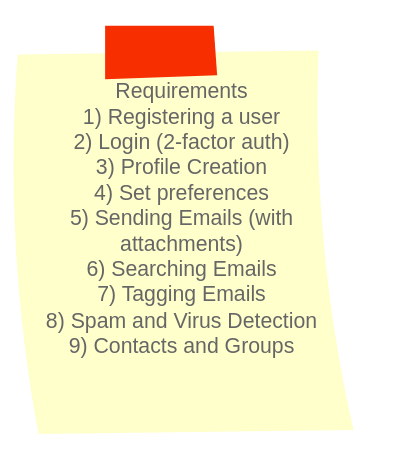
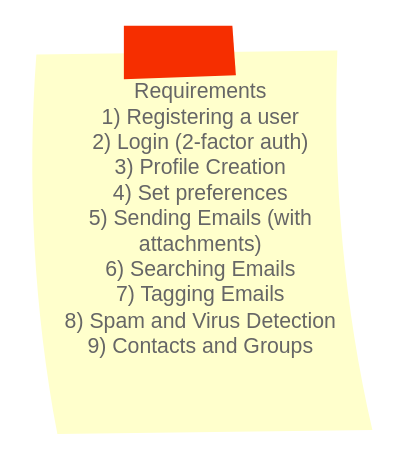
- <mxCell id="2" value="Requirements&lt;br&gt;&lt;div&gt;1) Registering a user&lt;/div&gt;&lt;div&gt;2) Login (2-factor auth)&lt;/div&gt;&lt;div&gt;3) Profile Creation&lt;/div&gt;&lt;div&gt;4) Set preferences&lt;/div&gt;&lt;div&gt;5) Sending Emails (with&lt;/div&gt;&lt;div&gt;attachments)&lt;/div&gt;&lt;div&gt;6) Searching Emails&lt;/div&gt;&lt;div&gt;7) Tagging Emails&lt;/div&gt;&lt;div&gt;8) Spam and Virus Detection&lt;/div&gt;&lt;div&gt;9) Contacts and Groups&lt;/div&gt;&lt;div&gt;&lt;br&gt;&lt;/div&gt;" style="strokeWidth=1;shadow=0;dashed=0;align=center;html=1;shape=mxgraph.mockup.text.stickyNote2;fontColor=#666666;mainText=;fontSize=17;whiteSpace=wrap;fillColor=#ffffcc;strokeColor=#F62E00;" vertex="1" parent="1"><mxGeometry x="5" y="20" width="280" height="330" as="geometry" /></mxCell>
+ <mxCell id="2" value="Requirements&lt;br&gt;&lt;div&gt;1) Registering a user&lt;/div&gt;&lt;div&gt;2) Login (2-factor auth)&lt;/div&gt;&lt;div&gt;3) Profile Creation&lt;/div&gt;&lt;div&gt;4) Set preferences&lt;/div&gt;&lt;div&gt;5) Sending Emails (with&lt;/div&gt;&lt;div&gt;attachments)&lt;/div&gt;&lt;div&gt;6) Searching Emails&lt;/div&gt;&lt;div&gt;7) Tagging Emails&lt;/div&gt;&lt;div&gt;8) Spam and Virus Detection&lt;/div&gt;&lt;div&gt;9) Contacts and Groups&lt;/div&gt;&lt;div&gt;&lt;br&gt;&lt;/div&gt;" style="strokeWidth=1;shadow=0;dashed=0;align=center;html=1;shape=mxgraph.mockup.text.stickyNote2;fontColor=#666666;mainText=;fontSize=17;whiteSpace=wrap;fillColor=#ffffcc;strokeColor=#F62E00;" vertex="1" parent="1"><mxGeometry x="20" y="20" width="280" height="330" as="geometry" /></mxCell>
